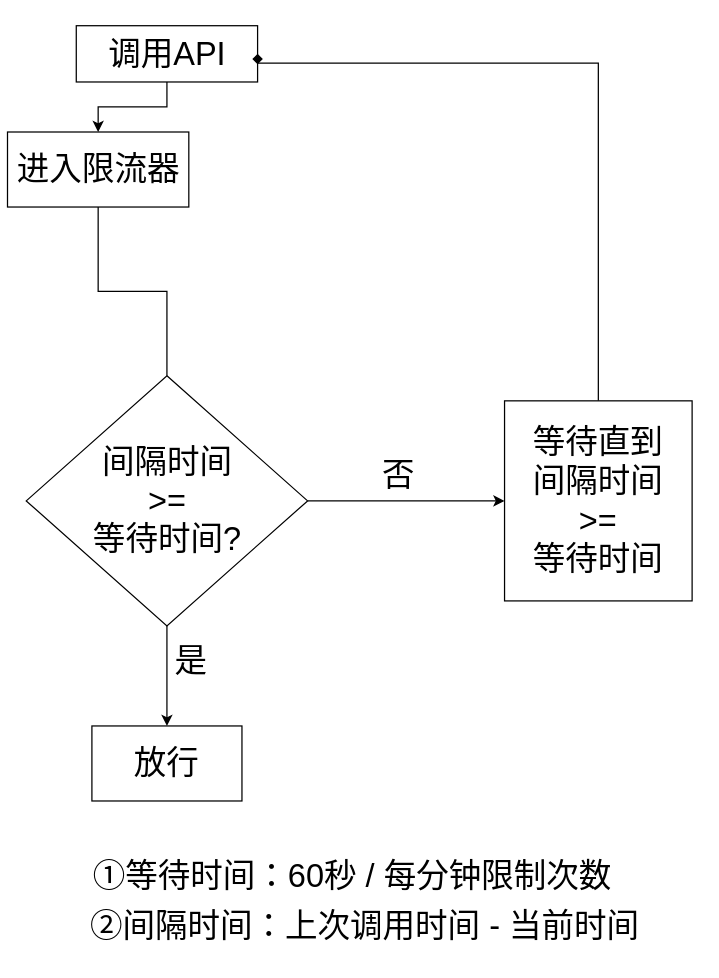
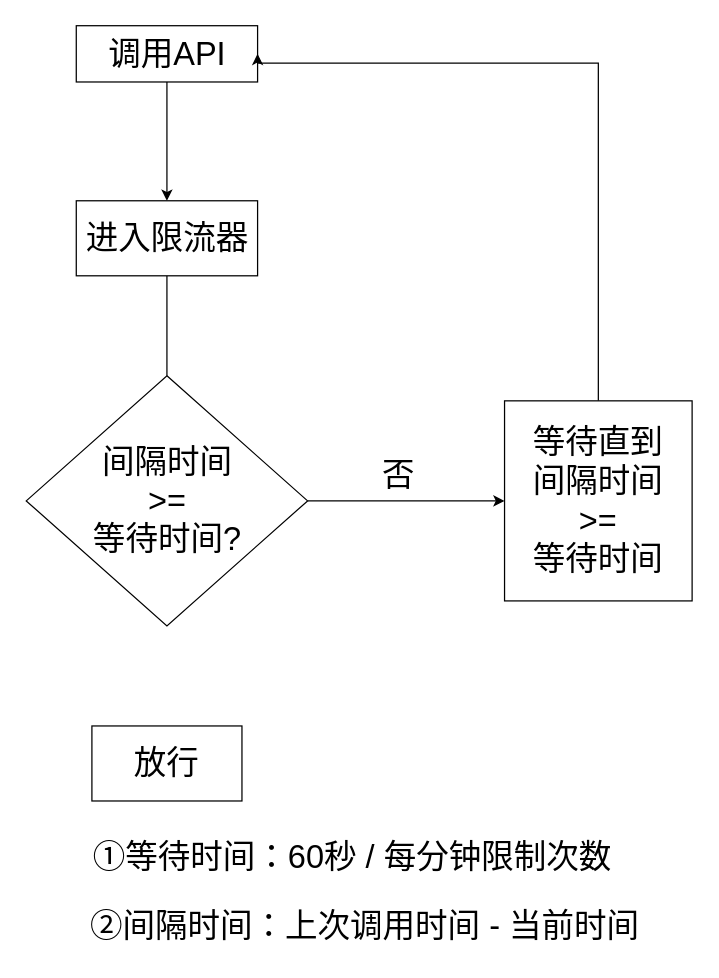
- <mxCell id="9" style="edgeStyle=orthogonalEdgeStyle;rounded=0;orthogonalLoop=1;jettySize=auto;html=1;fontSize=26;fontStyle=0;entryX=1;entryY=0.5;entryDx=0;entryDy=0;endArrow=diamond;" parent="1" source="10" target="3" edge="1"><mxGeometry relative="1" as="geometry"><mxPoint x="213" y="50" as="targetPoint" /><Array as="points"><mxPoint x="478" y="50" /></Array></mxGeometry></mxCell>
+ <mxCell id="9" style="edgeStyle=orthogonalEdgeStyle;rounded=0;orthogonalLoop=1;jettySize=auto;html=1;fontSize=26;fontStyle=0;entryX=1;entryY=0.5;entryDx=0;entryDy=0;" parent="1" source="10" target="3" edge="1"><mxGeometry relative="1" as="geometry"><mxPoint x="213" y="50" as="targetPoint" /><Array as="points"><mxPoint x="478" y="50" /></Array></mxGeometry></mxCell>
- <mxCell id="14" value="进入限流器" style="rounded=0;whiteSpace=wrap;html=1;fontSize=26;fontStyle=0" parent="1" vertex="1"><mxGeometry x="5.5" y="105" width="145" height="60" as="geometry" /></mxCell>
+ <mxCell id="14" value="进入限流器" style="rounded=0;whiteSpace=wrap;html=1;fontSize=26;fontStyle=0" parent="1" vertex="1"><mxGeometry x="60.5" y="160" width="145" height="60" as="geometry" /></mxCell>
- <mxCell id="4" value="" style="edgeStyle=orthogonalEdgeStyle;rounded=0;orthogonalLoop=1;jettySize=auto;html=1;fontSize=26;entryX=0.5;entryY=0;entryDx=0;entryDy=0;fontStyle=0" parent="1" source="7" target="8" edge="1"><mxGeometry relative="1" as="geometry"><mxPoint x="133" y="440" as="targetPoint" /></mxGeometry></mxCell>
- <mxCell id="5" value="是" style="edgeLabel;html=1;align=center;verticalAlign=middle;resizable=0;points=[];fontSize=26;fontStyle=0" parent="4" vertex="1" connectable="0"><mxGeometry x="-0.309" y="2" relative="1" as="geometry"><mxPoint x="16" y="-1" as="offset" /></mxGeometry></mxCell>
- <mxCell id="16" value="①等待时间：60秒 / 每分钟限制次数" style="text;html=1;align=center;verticalAlign=middle;resizable=0;points=[];autosize=1;strokeColor=none;fillColor=none;fontSize=26;fontStyle=0" parent="1" vertex="1"><mxGeometry x="60.5" y="680" width="440" height="40" as="geometry" /></mxCell>
+ <mxCell id="16" value="①等待时间：60秒 / 每分钟限制次数" style="text;html=1;align=center;verticalAlign=middle;resizable=0;points=[];autosize=1;strokeColor=none;fillColor=none;fontSize=26;fontStyle=0" parent="1" vertex="1"><mxGeometry x="60.5" y="665" width="440" height="40" as="geometry" /></mxCell>
